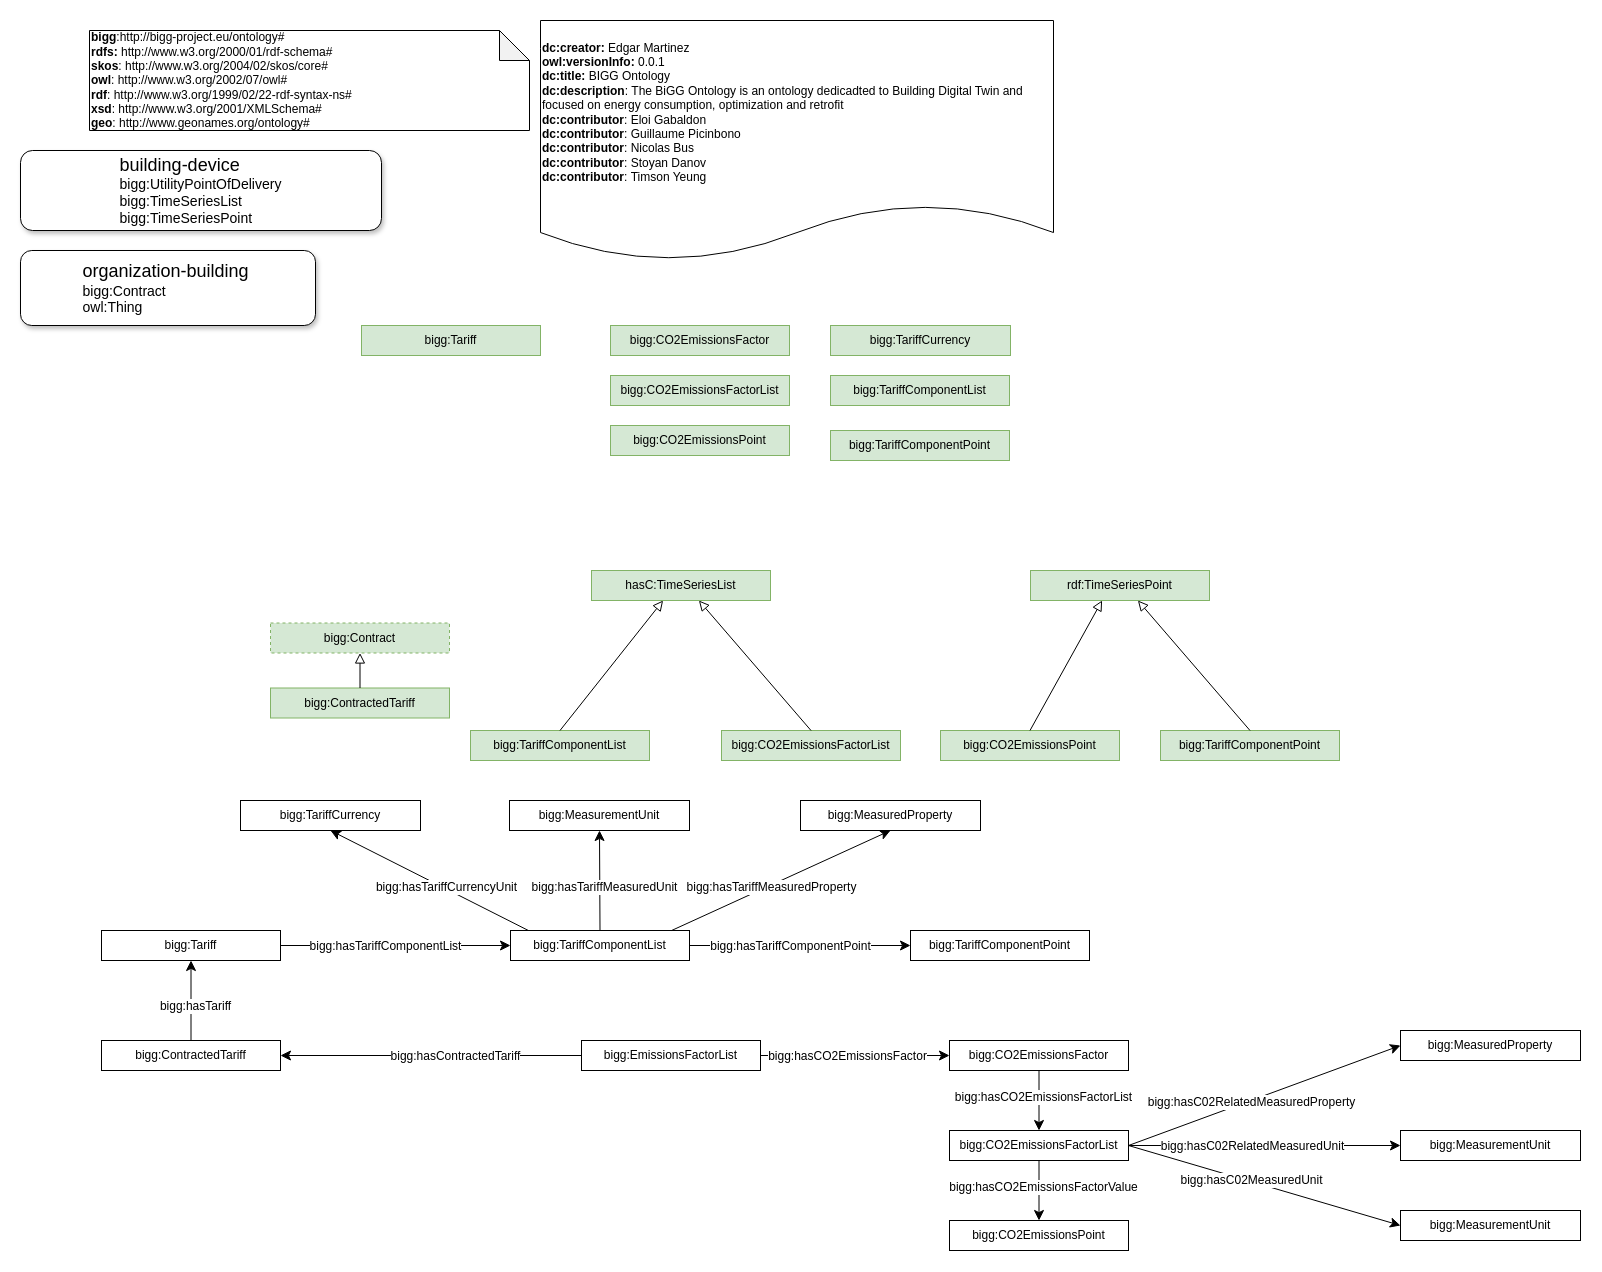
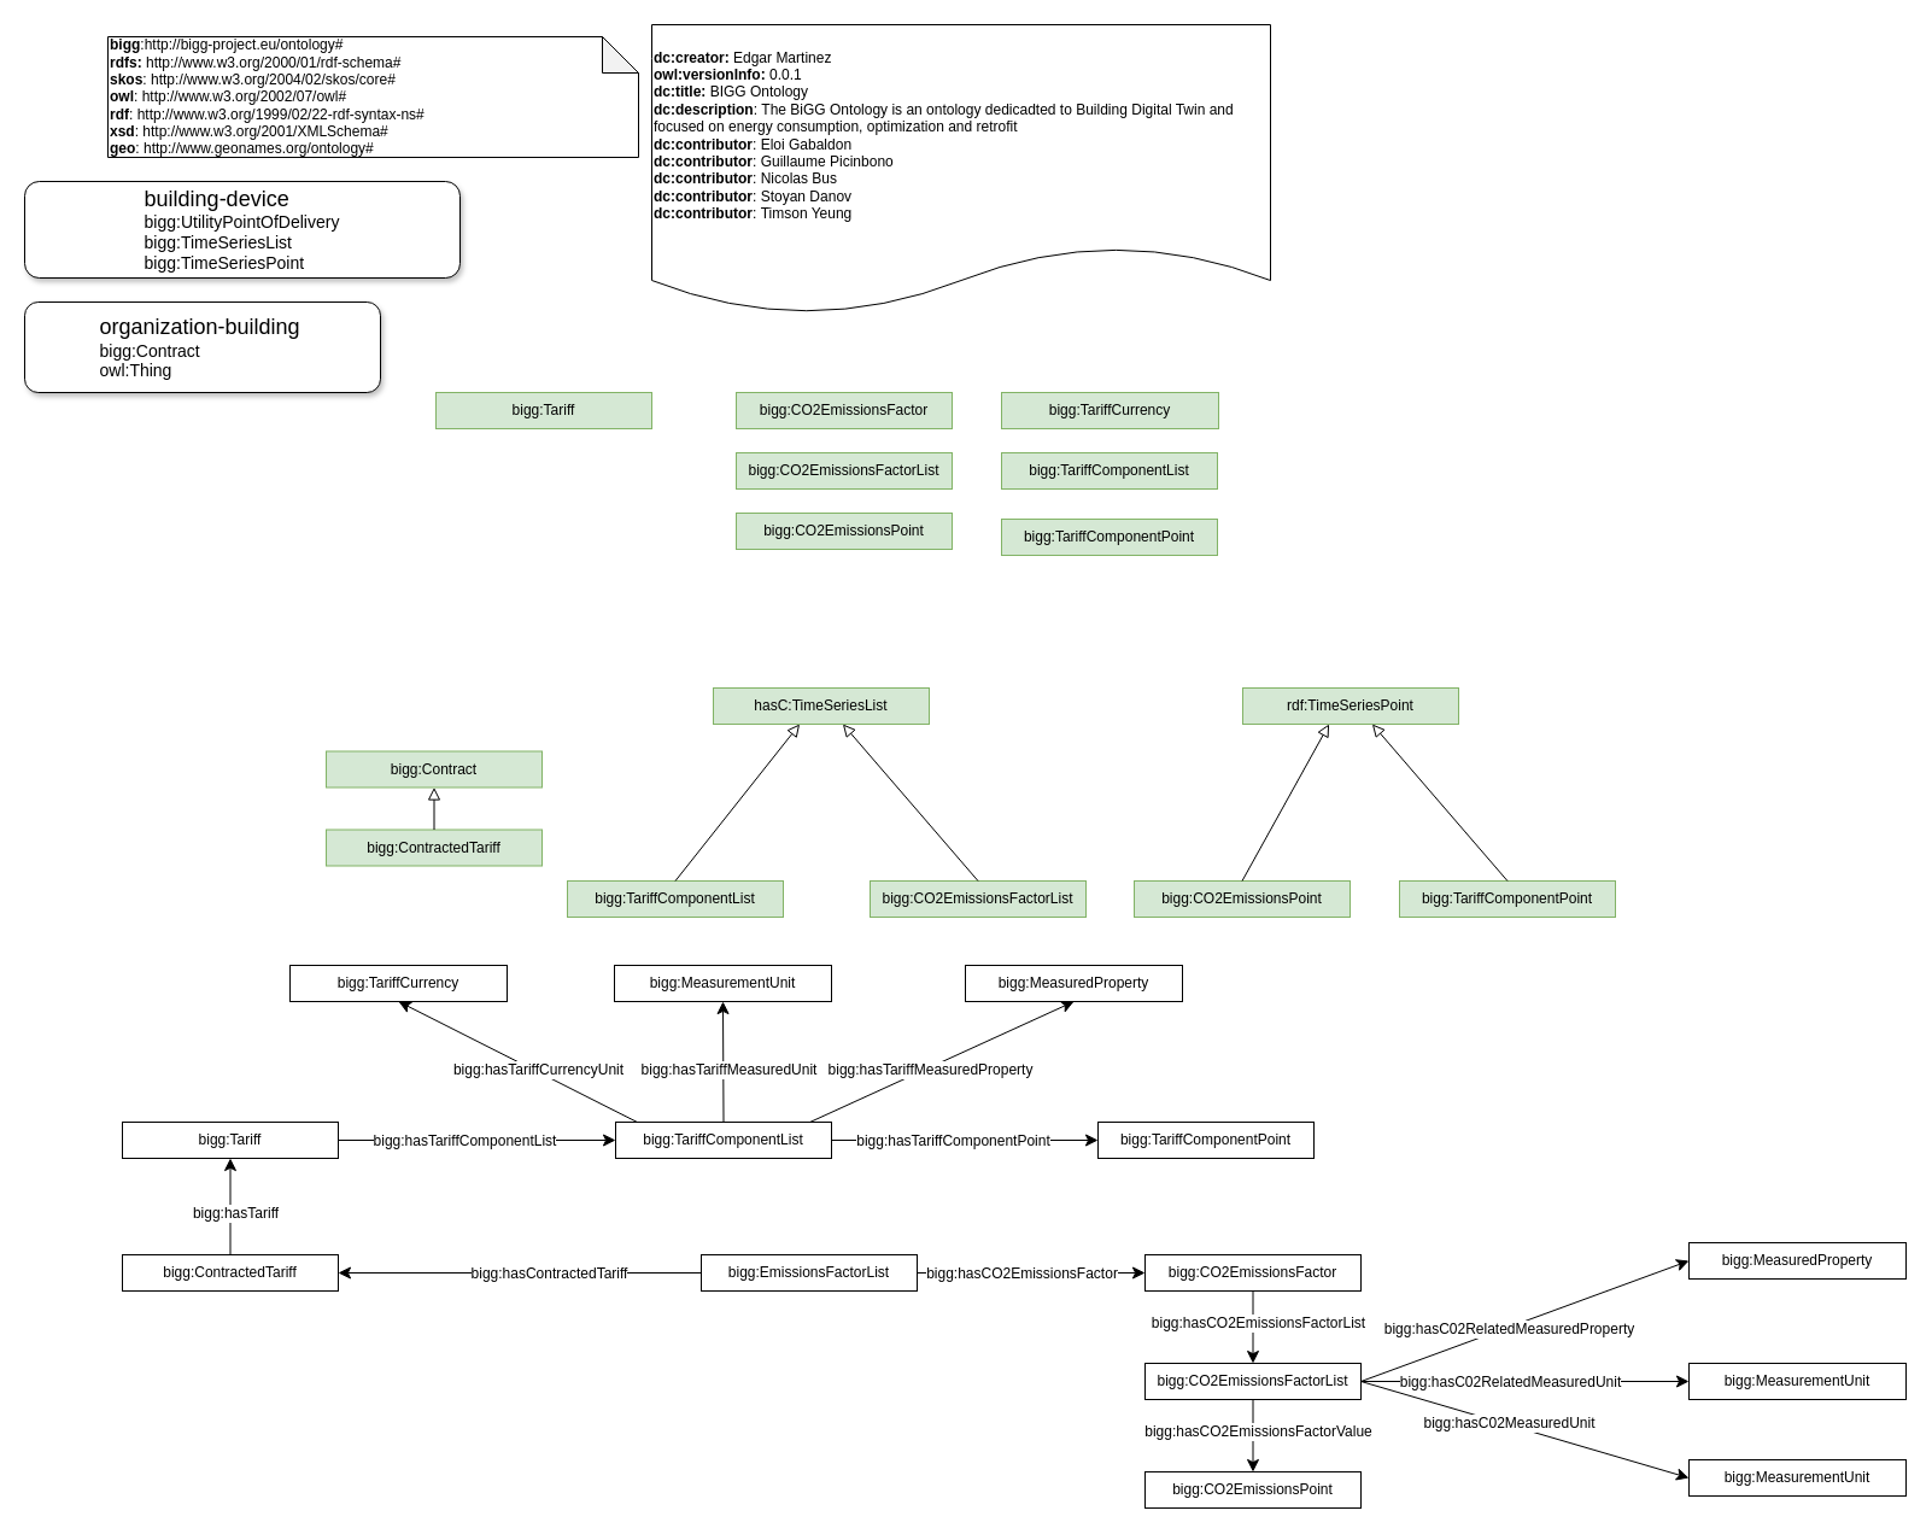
- <mxCell id="11" value="bigg:Contract" style="rounded=0;whiteSpace=wrap;html=1;snapToPoint=1;points=[[0.1,0],[0.2,0],[0.3,0],[0.4,0],[0.5,0],[0.6,0],[0.7,0],[0.8,0],[0.9,0],[0,0.1],[0,0.3],[0,0.5],[0,0.7],[0,0.9],[0.1,1],[0.2,1],[0.3,1],[0.4,1],[0.5,1],[0.6,1],[0.7,1],[0.8,1],[0.9,1],[1,0.1],[1,0.3],[1,0.5],[1,0.7],[1,0.9]];fillColor=#d5e8d4;strokeColor=#82b366;dashed=1;" parent="1" vertex="1"><mxGeometry x="270" y="622.5" width="179" height="30" as="geometry" /></mxCell>
+ <mxCell id="11" value="bigg:Contract" style="rounded=0;whiteSpace=wrap;html=1;snapToPoint=1;points=[[0.1,0],[0.2,0],[0.3,0],[0.4,0],[0.5,0],[0.6,0],[0.7,0],[0.8,0],[0.9,0],[0,0.1],[0,0.3],[0,0.5],[0,0.7],[0,0.9],[0.1,1],[0.2,1],[0.3,1],[0.4,1],[0.5,1],[0.6,1],[0.7,1],[0.8,1],[0.9,1],[1,0.1],[1,0.3],[1,0.5],[1,0.7],[1,0.9]];fillColor=#d5e8d4;strokeColor=#82b366;" parent="1" vertex="1"><mxGeometry x="270" y="622.5" width="179" height="30" as="geometry" /></mxCell>
